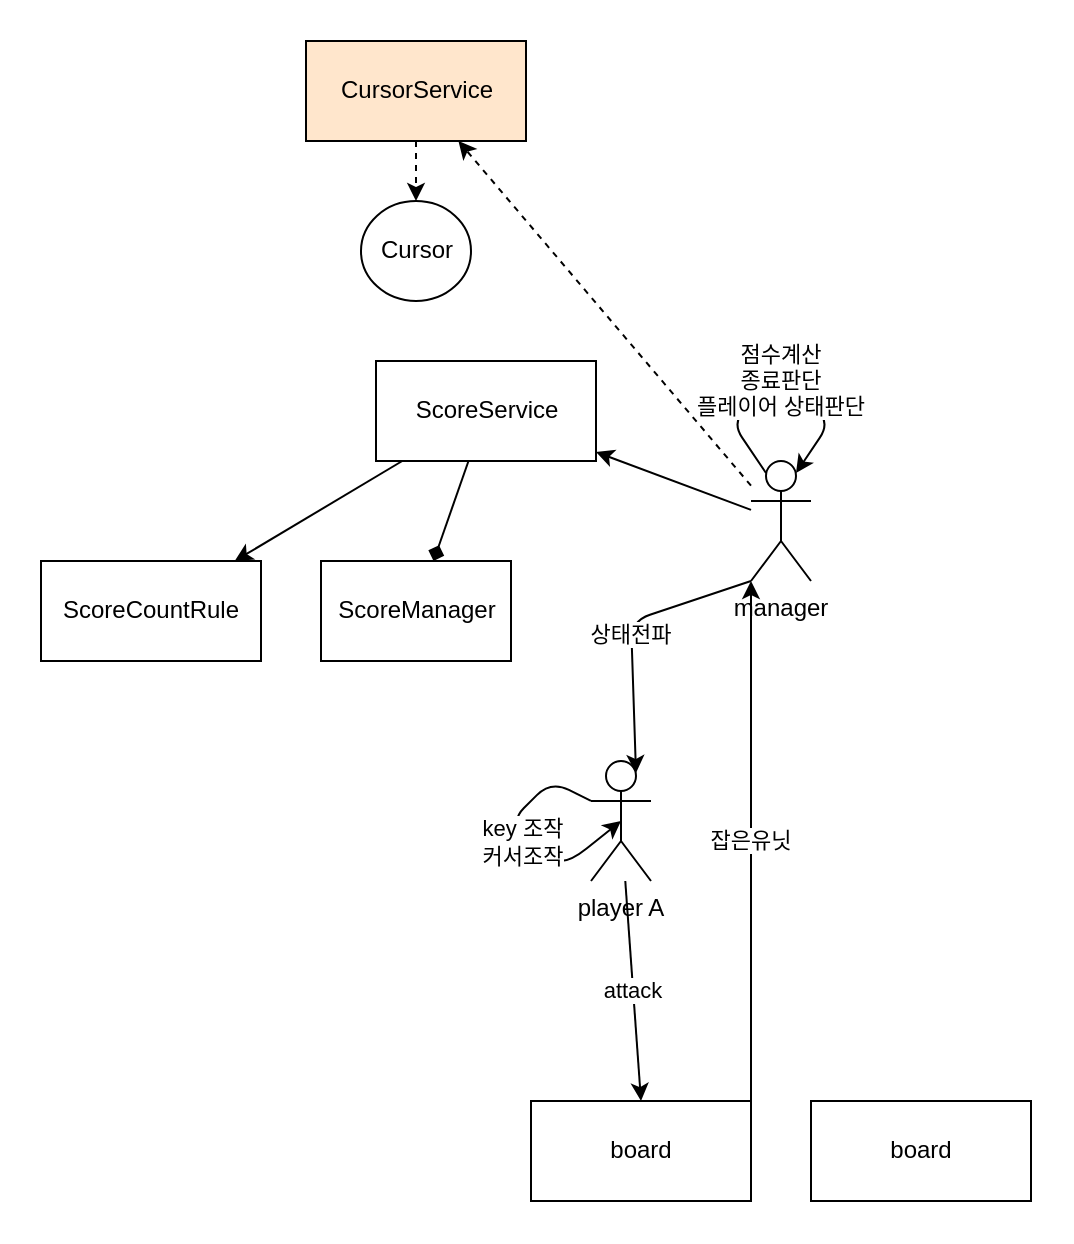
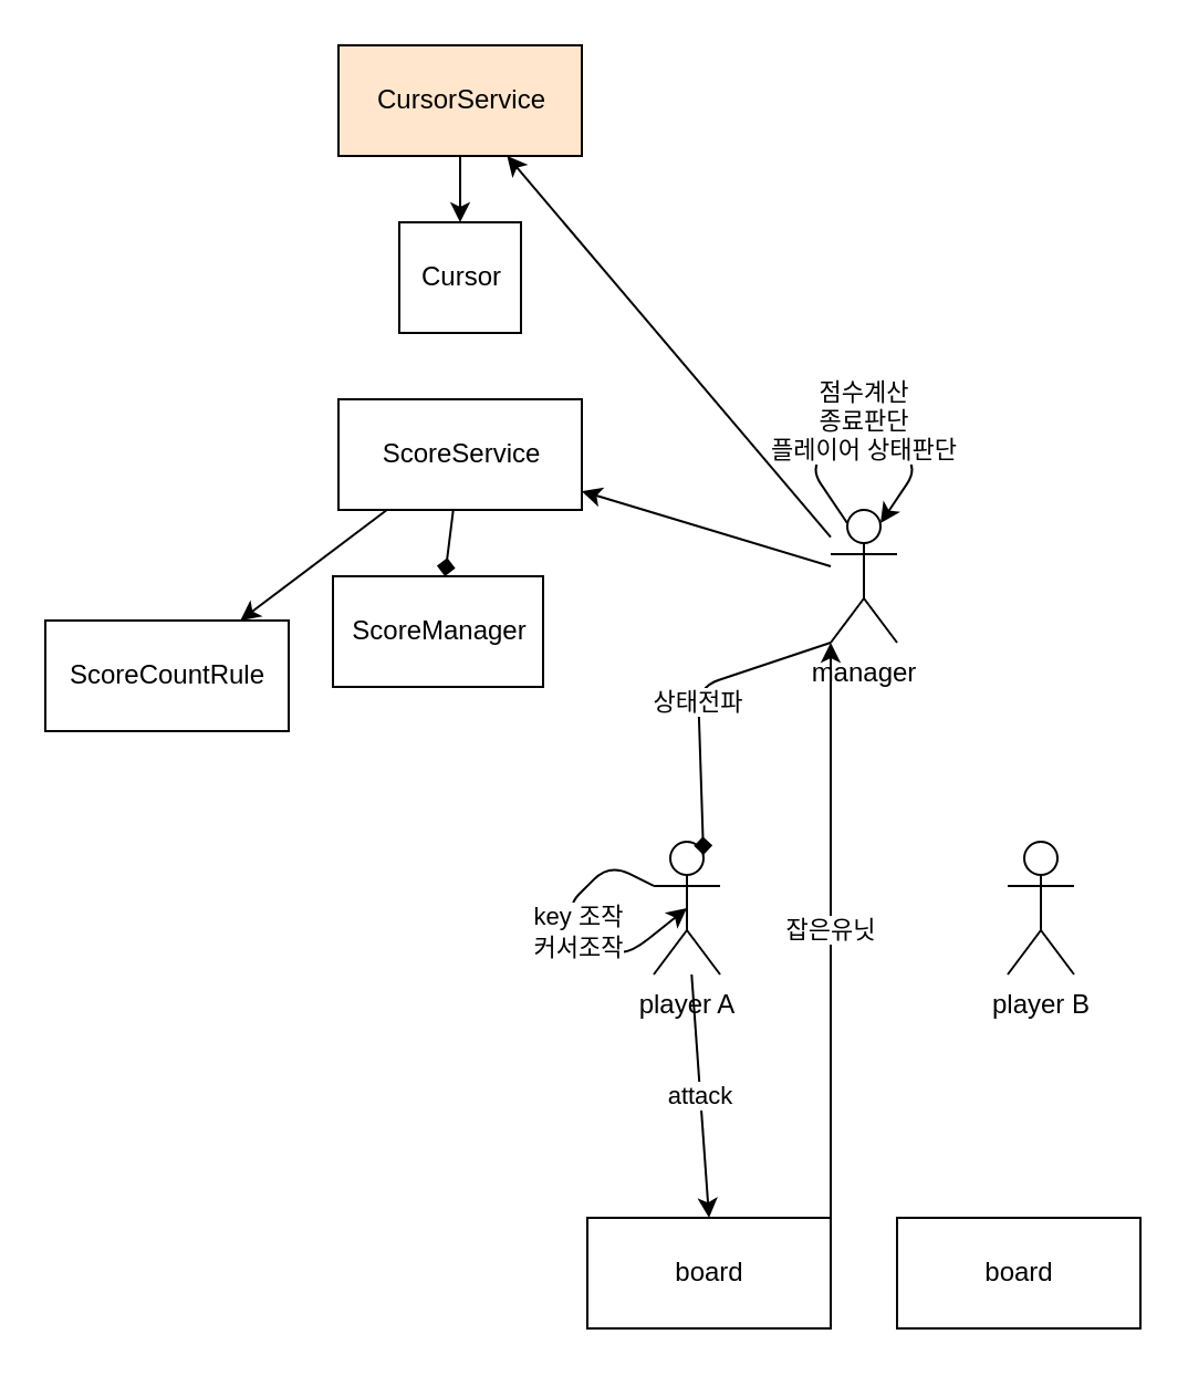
- <mxCell id="15" style="edgeStyle=none;html=1;dashed=1;" parent="1" source="16" target="19" edge="1"><mxGeometry relative="1" as="geometry" /></mxCell>
+ <mxCell id="15" style="edgeStyle=none;html=1;" parent="1" source="16" target="19" edge="1"><mxGeometry relative="1" as="geometry" /></mxCell>
- <mxCell id="19" value="Cursor" style="ellipse;html=1;" parent="1" vertex="1"><mxGeometry x="180" y="100" width="55" height="50" as="geometry" /></mxCell>
+ <mxCell id="19" value="Cursor" style="html=1;" parent="1" vertex="1"><mxGeometry x="180" y="100" width="55" height="50" as="geometry" /></mxCell>
- <mxCell id="5" style="edgeStyle=none;html=1;dashed=1;" parent="1" source="7" target="16" edge="1"><mxGeometry relative="1" as="geometry" /></mxCell>
+ <mxCell id="5" style="edgeStyle=none;html=1;" parent="1" source="7" target="16" edge="1"><mxGeometry relative="1" as="geometry" /></mxCell>
- <mxCell id="18" value="ScoreService" style="html=1;" parent="1" vertex="1"><mxGeometry x="187.5" y="180" width="110" height="50" as="geometry" /></mxCell>
+ <mxCell id="18" value="ScoreService" style="html=1;" parent="1" vertex="1"><mxGeometry x="152.5" y="180" width="110" height="50" as="geometry" /></mxCell>
- <mxCell id="14" value="ScoreManager" style="html=1;" parent="1" vertex="1"><mxGeometry x="160" y="280" width="95" height="50" as="geometry" /></mxCell>
+ <mxCell id="14" value="ScoreManager" style="html=1;" parent="1" vertex="1"><mxGeometry x="150" y="260" width="95" height="50" as="geometry" /></mxCell>
- <mxCell id="4" value="상태전파" style="edgeStyle=none;html=1;exitX=0;exitY=1;exitDx=0;exitDy=0;exitPerimeter=0;entryX=0.75;entryY=0.1;entryDx=0;entryDy=0;entryPerimeter=0;" parent="1" source="7" target="3" edge="1"><mxGeometry relative="1" as="geometry"><Array as="points"><mxPoint x="315" y="310" /></Array></mxGeometry></mxCell>
+ <mxCell id="4" value="상태전파" style="edgeStyle=none;html=1;exitX=0;exitY=1;exitDx=0;exitDy=0;exitPerimeter=0;entryX=0.75;entryY=0.1;entryDx=0;entryDy=0;entryPerimeter=0;endArrow=diamond;" parent="1" source="7" target="3" edge="1"><mxGeometry relative="1" as="geometry"><Array as="points"><mxPoint x="315" y="310" /></Array></mxGeometry></mxCell>
+ <mxCell id="8" value="player B" style="shape=umlActor;verticalLabelPosition=bottom;verticalAlign=top;html=1;" parent="1" vertex="1"><mxGeometry x="455" y="380" width="30" height="60" as="geometry" /></mxCell>
